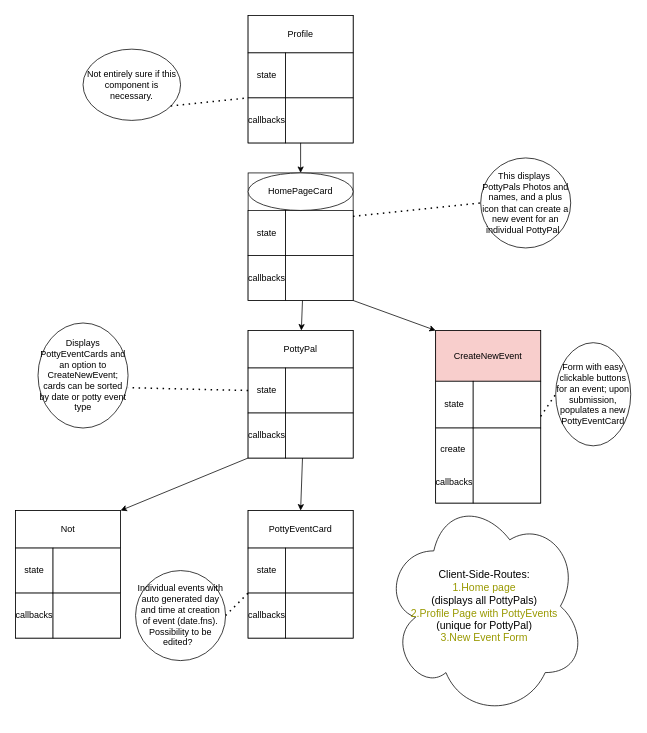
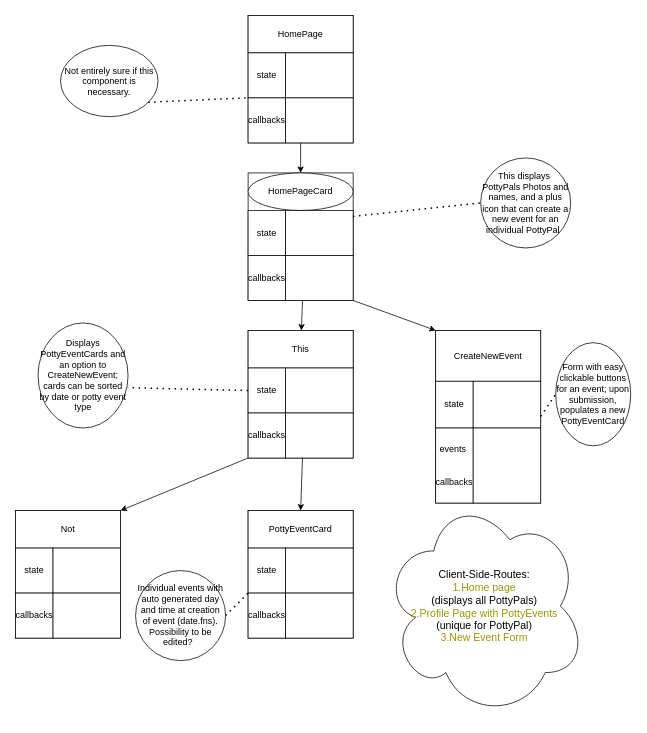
- <mxCell id="4" value="Profile" style="rounded=0;whiteSpace=wrap;html=1;" parent="2" vertex="1"><mxGeometry width="140" height="50" as="geometry" /></mxCell>
+ <mxCell id="4" value="HomePage" style="rounded=0;whiteSpace=wrap;html=1;" parent="2" vertex="1"><mxGeometry width="140" height="50" as="geometry" /></mxCell>
- <mxCell id="50" value="Not entirely sure if this component is necessary." style="ellipse;whiteSpace=wrap;html=1;" parent="1" vertex="1"><mxGeometry x="110" y="65" width="130" height="95" as="geometry" /></mxCell>
+ <mxCell id="50" value="Not entirely sure if this component is necessary." style="ellipse;whiteSpace=wrap;html=1;" parent="1" vertex="1"><mxGeometry x="80" y="60" width="130" height="95" as="geometry" /></mxCell>
- <mxCell id="19" value="PottyPal" style="rounded=0;whiteSpace=wrap;html=1;" parent="17" vertex="1"><mxGeometry width="140" height="50" as="geometry" /></mxCell>
+ <mxCell id="19" value="This" style="rounded=0;whiteSpace=wrap;html=1;" parent="17" vertex="1"><mxGeometry width="140" height="50" as="geometry" /></mxCell>
- <mxCell id="33" value="CreateNewEvent" style="rounded=0;whiteSpace=wrap;html=1;fillColor=#f8cecc;" parent="31" vertex="1"><mxGeometry width="140" height="67.647" as="geometry" /></mxCell>
+ <mxCell id="33" value="CreateNewEvent" style="rounded=0;whiteSpace=wrap;html=1;" parent="31" vertex="1"><mxGeometry width="140" height="67.647" as="geometry" /></mxCell>
- <mxCell id="35" value="create&amp;nbsp;&lt;br&gt;&lt;br&gt;&lt;br&gt;callbacks" style="rounded=0;whiteSpace=wrap;html=1;" parent="31" vertex="1"><mxGeometry y="130" width="50" height="100" as="geometry" /></mxCell>
+ <mxCell id="35" value="events&amp;nbsp;&lt;br&gt;&lt;br&gt;&lt;br&gt;callbacks" style="rounded=0;whiteSpace=wrap;html=1;" parent="31" vertex="1"><mxGeometry y="130" width="50" height="100" as="geometry" /></mxCell>
